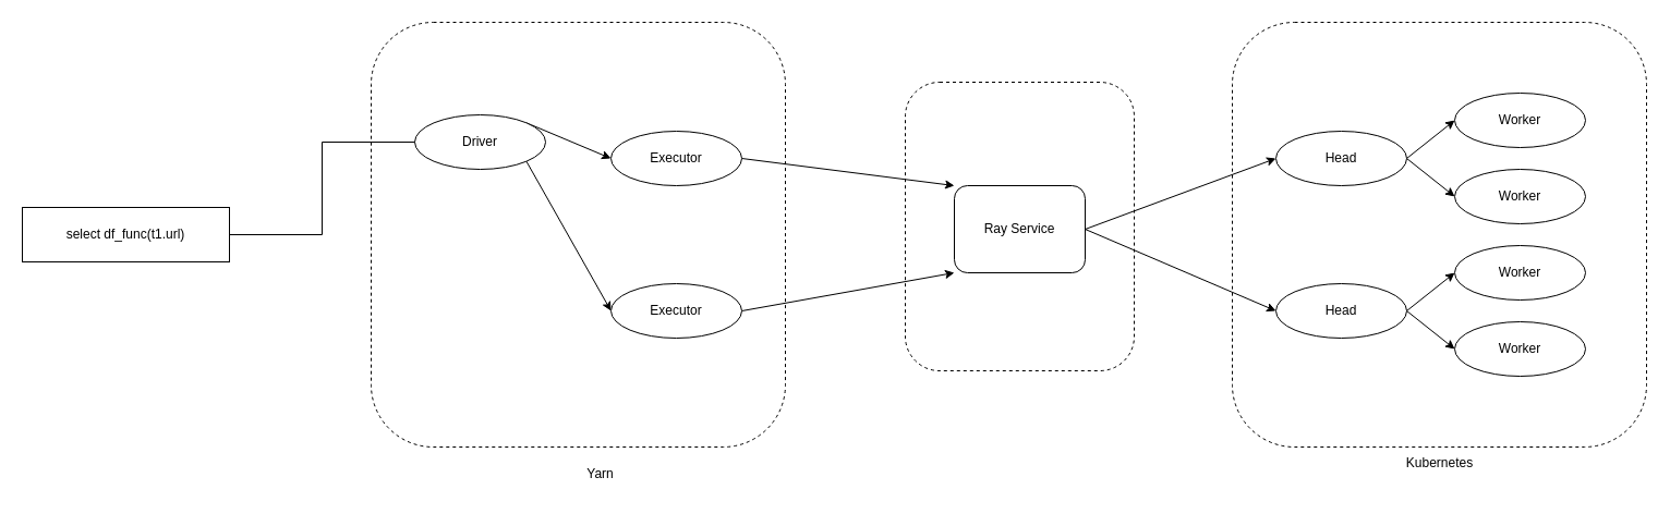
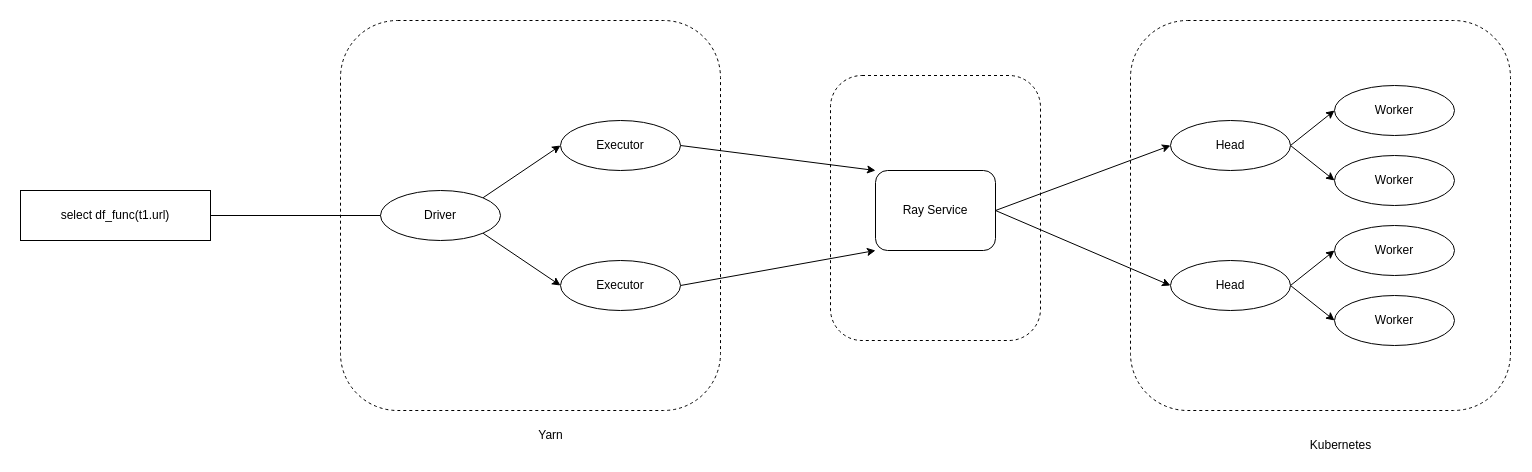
- <mxCell id="9" value="Driver" style="ellipse;whiteSpace=wrap;html=1;" vertex="1" parent="1"><mxGeometry x="380" y="105" width="120" height="50" as="geometry" /></mxCell>
+ <mxCell id="9" value="Driver" style="ellipse;whiteSpace=wrap;html=1;" vertex="1" parent="1"><mxGeometry x="380" y="190" width="120" height="50" as="geometry" /></mxCell>
- <mxCell id="6" value="Kubernetes" style="text;html=1;align=center;verticalAlign=middle;resizable=0;points=[];autosize=1;strokeColor=none;fillColor=none;" vertex="1" parent="1"><mxGeometry x="1280" y="410" width="80" height="30" as="geometry" /></mxCell>
+ <mxCell id="6" value="Kubernetes" style="text;html=1;align=center;verticalAlign=middle;resizable=0;points=[];autosize=1;strokeColor=none;fillColor=none;" vertex="1" parent="1"><mxGeometry x="1300" y="430" width="80" height="30" as="geometry" /></mxCell>
